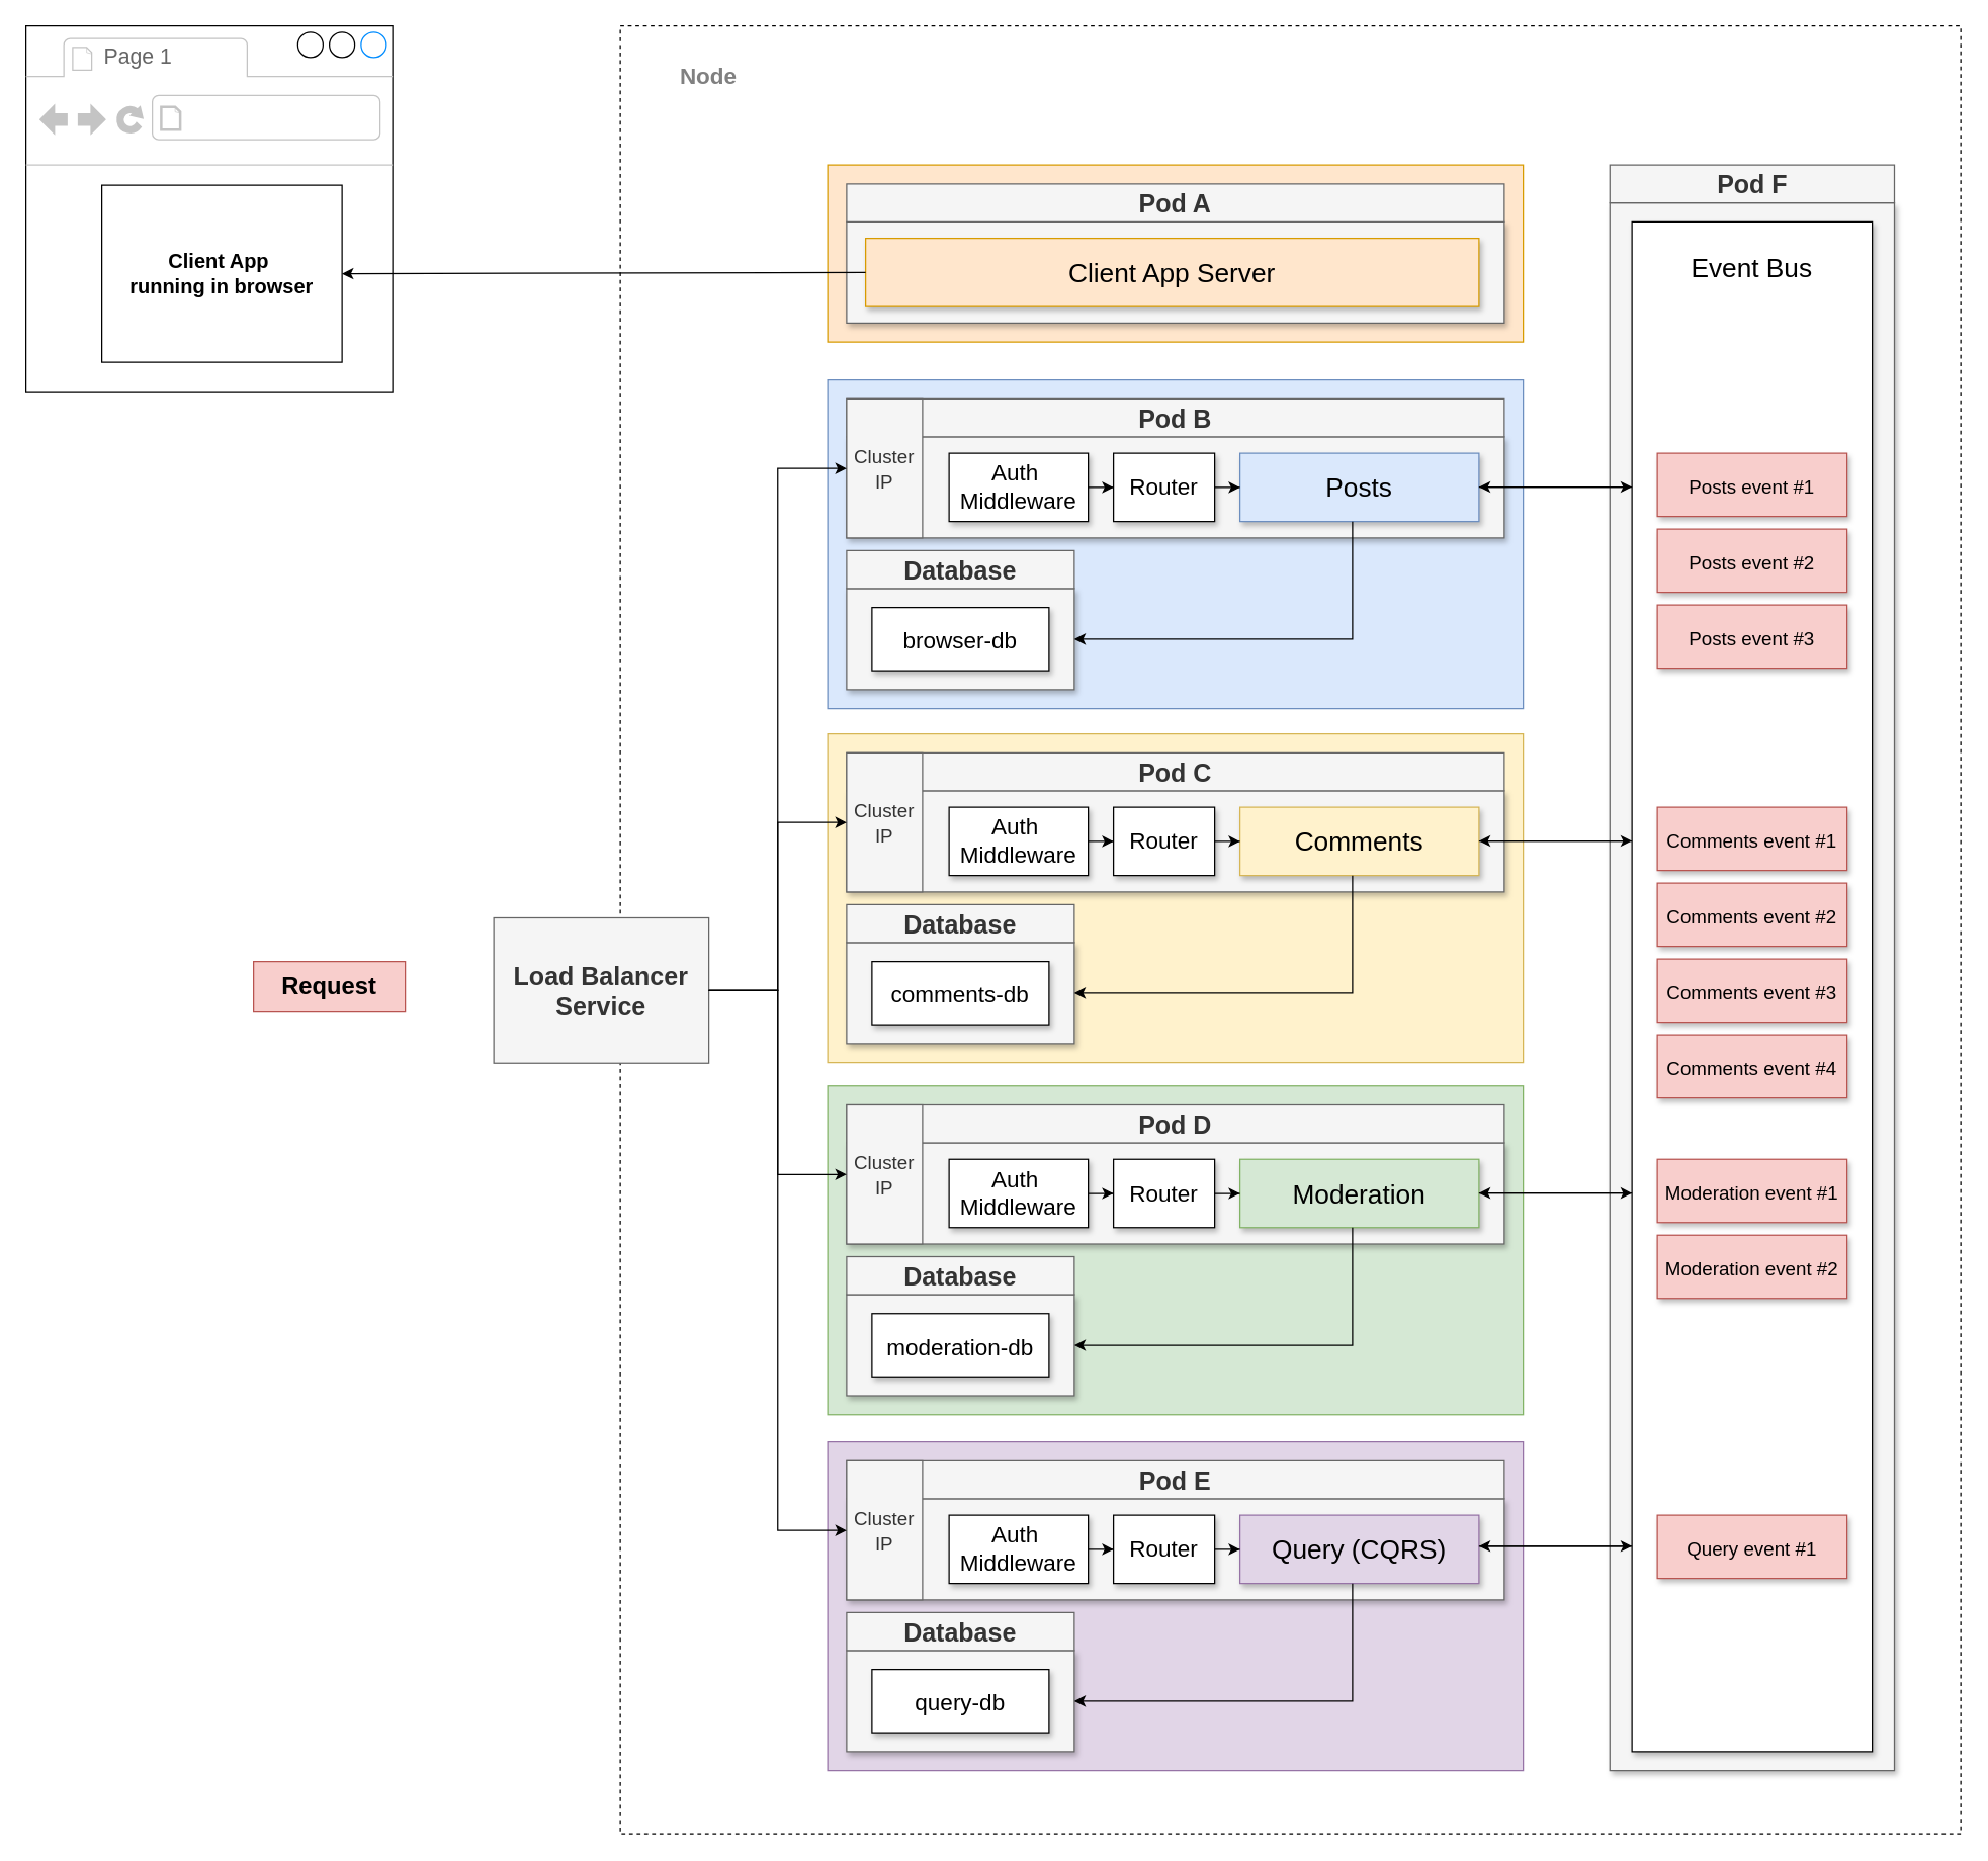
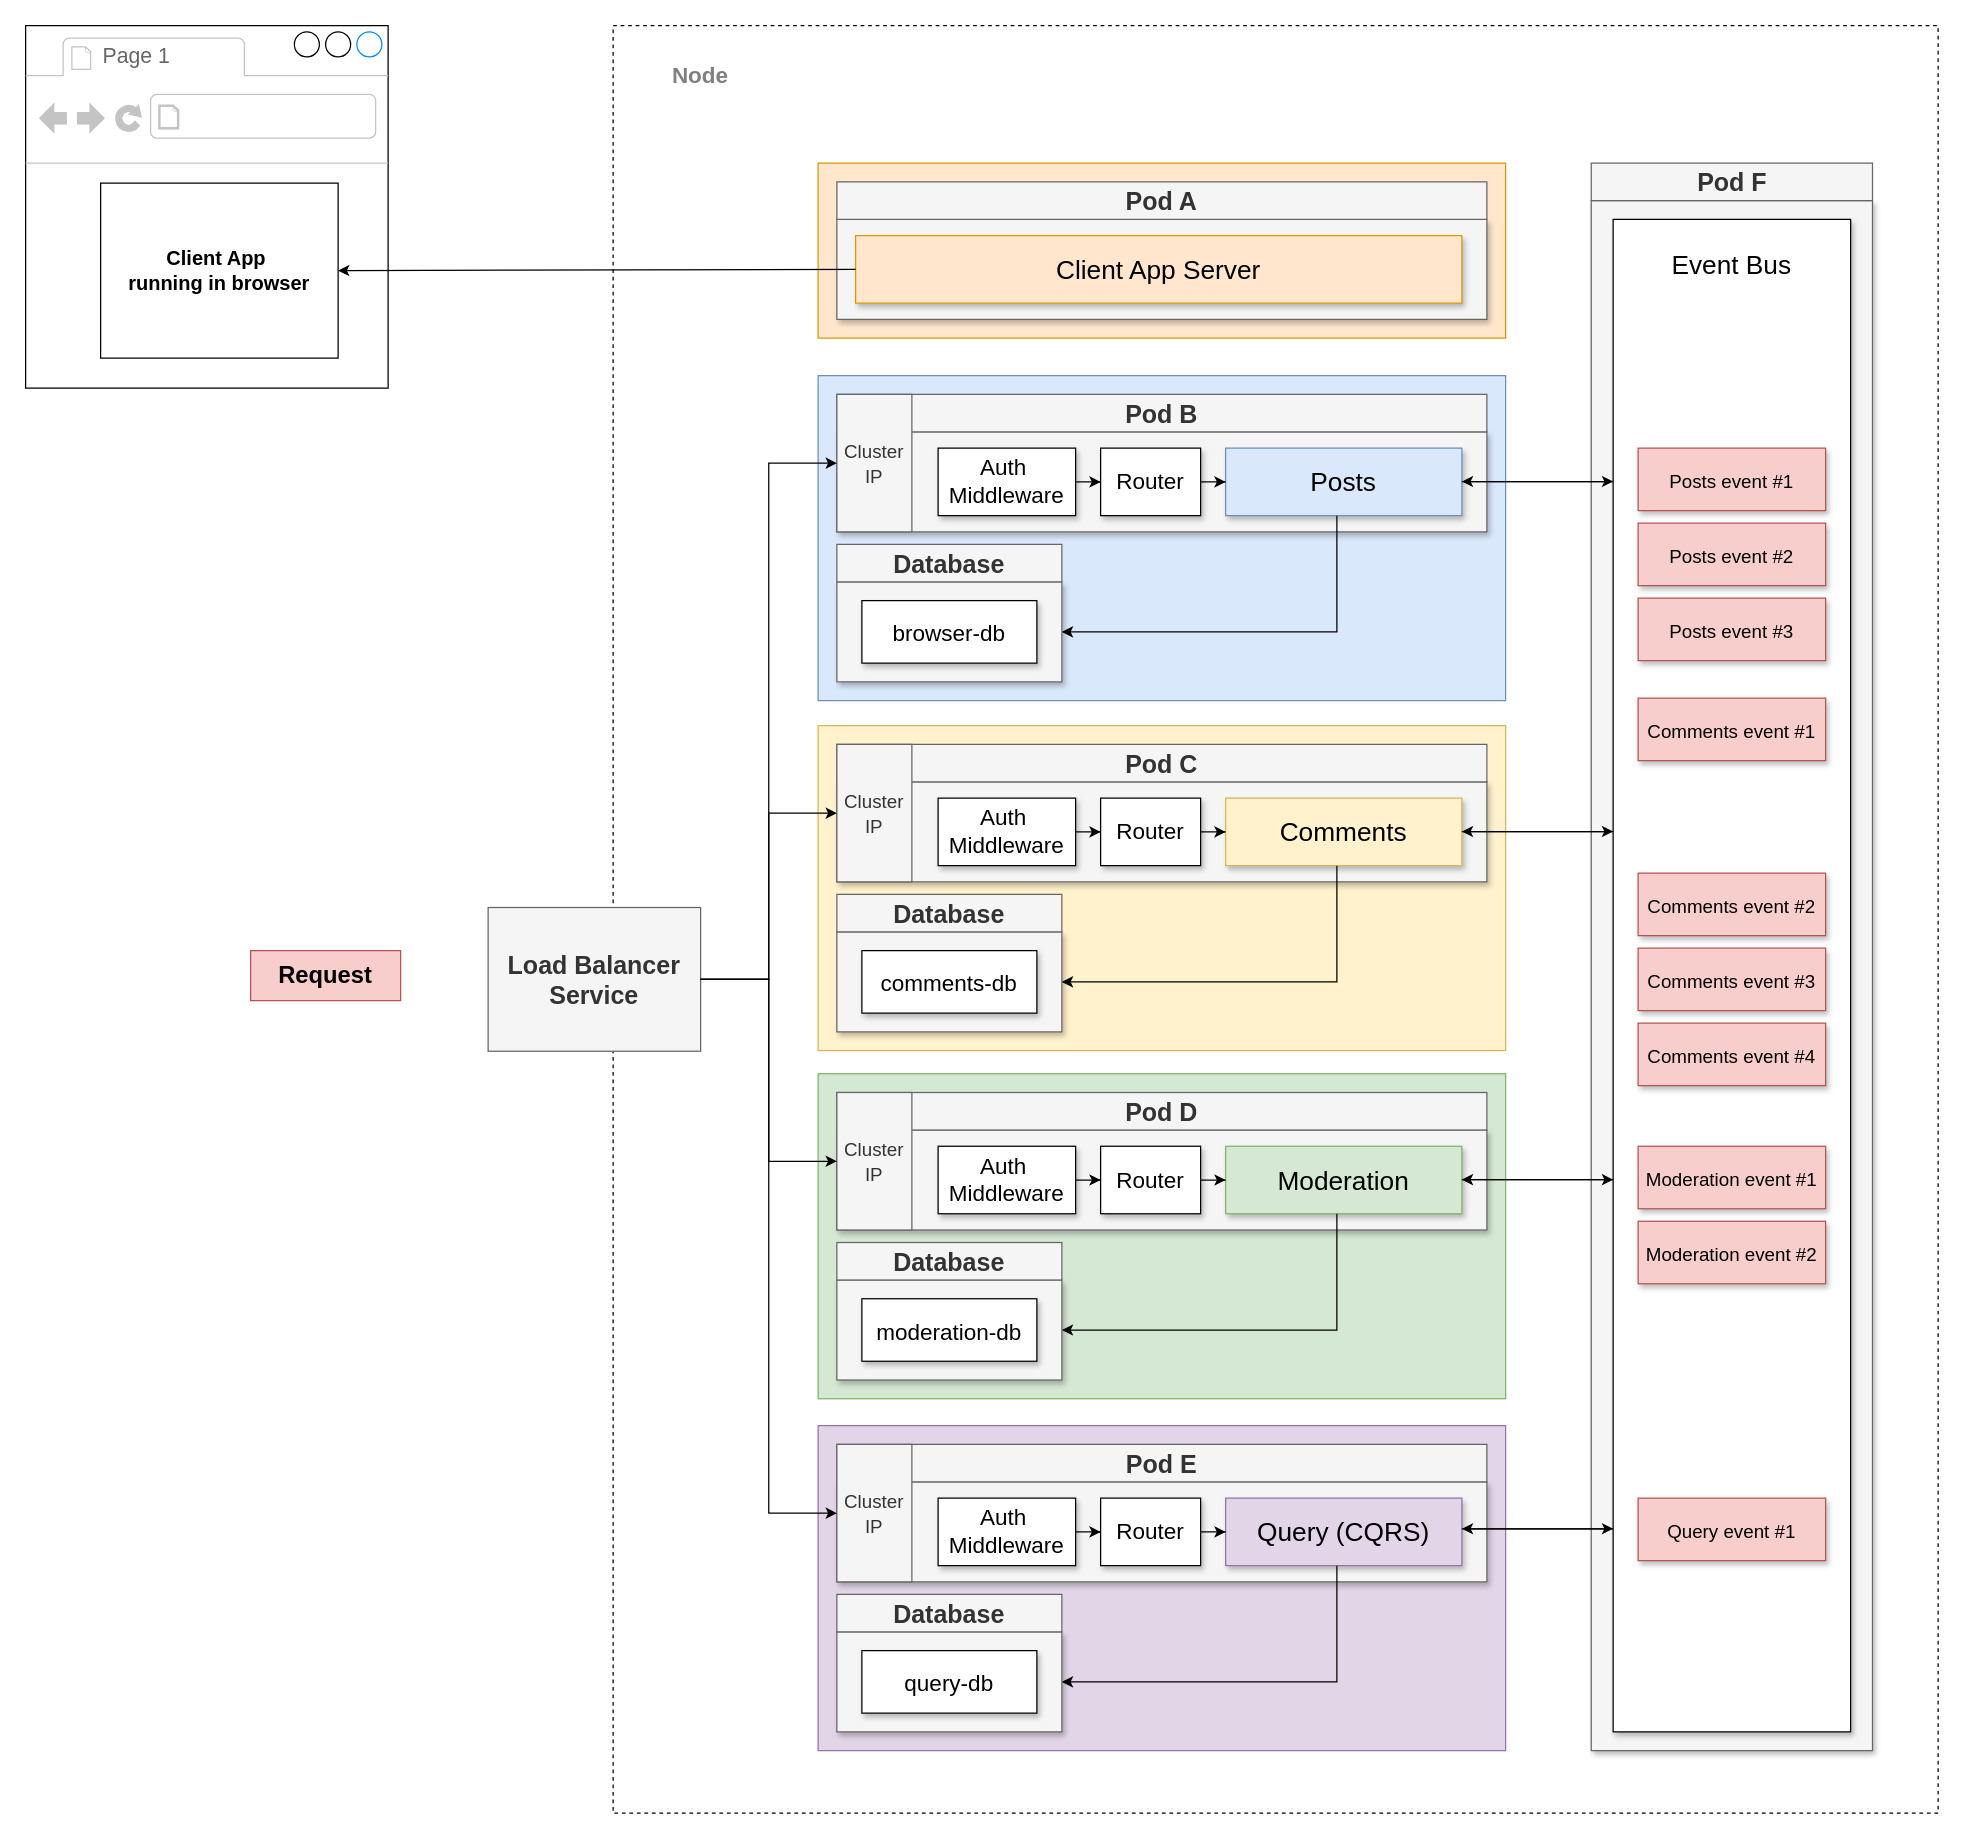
- <mxCell id="32" value="&lt;font style=&quot;font-weight: normal; font-size: 15px;&quot;&gt;Comments event #1&lt;/font&gt;" style="rounded=0;whiteSpace=wrap;html=1;shadow=1;strokeWidth=1;fillColor=#f8cecc;fontSize=25;strokeColor=#b85450;fontStyle=1;horizontal=1;labelPosition=center;verticalLabelPosition=middle;align=center;verticalAlign=middle;spacing=2;spacingBottom=6;" parent="1" vertex="1"><mxGeometry x="1310" y="638" width="150" height="50" as="geometry" /></mxCell>
+ <mxCell id="32" value="&lt;font style=&quot;font-weight: normal; font-size: 15px;&quot;&gt;Comments event #1&lt;/font&gt;" style="rounded=0;whiteSpace=wrap;html=1;shadow=1;strokeWidth=1;fillColor=#f8cecc;fontSize=25;strokeColor=#b85450;fontStyle=1;horizontal=1;labelPosition=center;verticalLabelPosition=middle;align=center;verticalAlign=middle;spacing=2;spacingBottom=6;" parent="1" vertex="1"><mxGeometry x="1310" y="558" width="150" height="50" as="geometry" /></mxCell>
